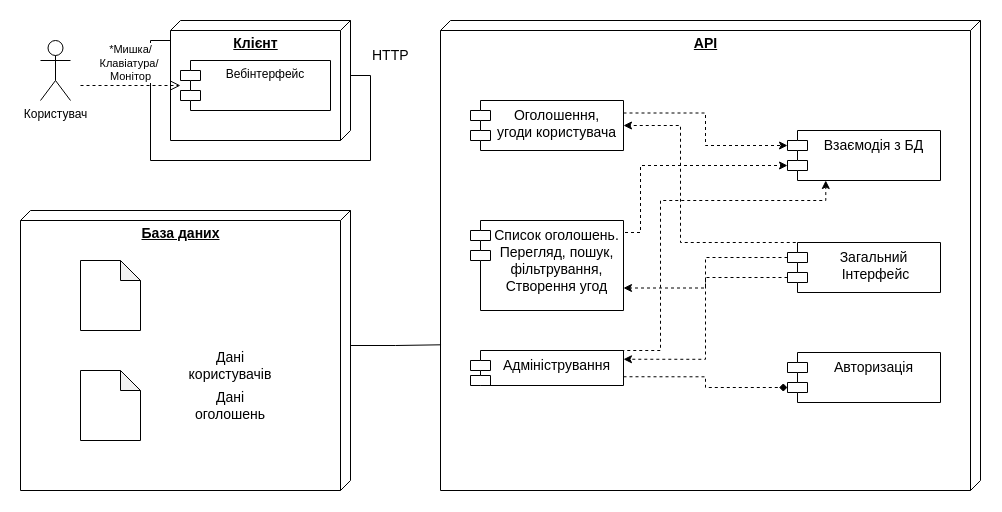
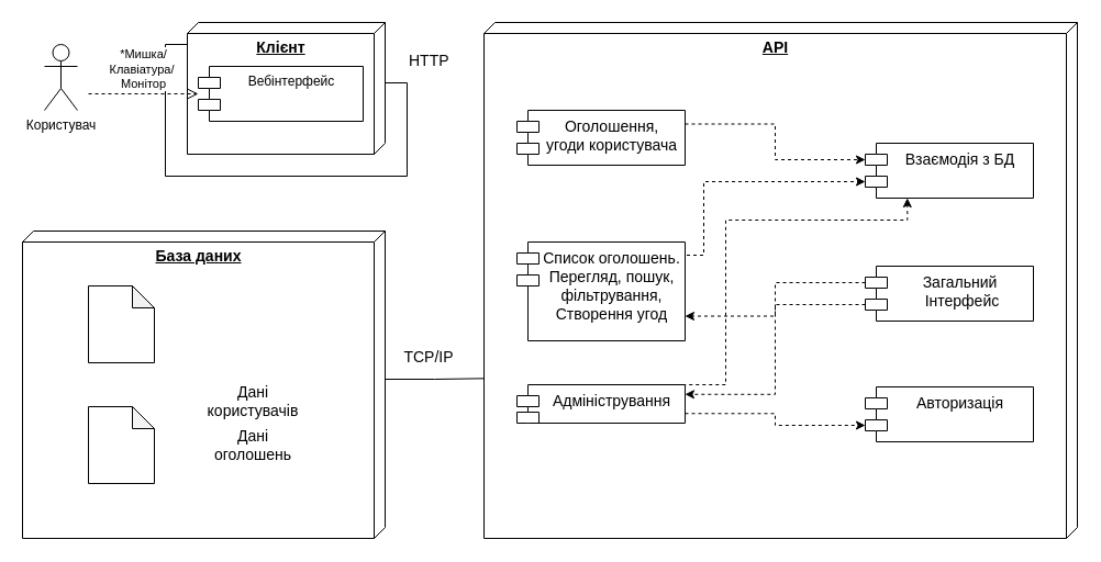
- <mxCell id="11" style="edgeStyle=orthogonalEdgeStyle;rounded=0;orthogonalLoop=1;jettySize=auto;html=1;exitX=0.25;exitY=0;exitDx=0;exitDy=0;entryX=1;entryY=0.5;entryDx=0;entryDy=0;dashed=1;" parent="1" source="12" target="26" edge="1"><mxGeometry relative="1" as="geometry"><Array as="points"><mxPoint x="680" y="242" /><mxPoint x="680" y="125" /></Array></mxGeometry></mxCell>
+ <mxCell id="23" value="TCP/IP" style="text;html=1;strokeColor=none;fillColor=none;align=center;verticalAlign=middle;whiteSpace=wrap;rounded=0;fontSize=14;" parent="1" vertex="1"><mxGeometry x="360" y="310" width="60" height="30" as="geometry" /></mxCell>
- <mxCell id="15" style="edgeStyle=orthogonalEdgeStyle;rounded=0;orthogonalLoop=1;jettySize=auto;html=1;exitX=1;exitY=0.75;exitDx=0;exitDy=0;entryX=0;entryY=0;entryDx=0;entryDy=35;entryPerimeter=0;dashed=1;fontSize=14;endArrow=diamond;" parent="1" source="16" target="13" edge="1"><mxGeometry relative="1" as="geometry" /></mxCell>
+ <mxCell id="15" style="edgeStyle=orthogonalEdgeStyle;rounded=0;orthogonalLoop=1;jettySize=auto;html=1;exitX=1;exitY=0.75;exitDx=0;exitDy=0;entryX=0;entryY=0;entryDx=0;entryDy=35;entryPerimeter=0;dashed=1;fontSize=14;" parent="1" source="16" target="13" edge="1"><mxGeometry relative="1" as="geometry" /></mxCell>
